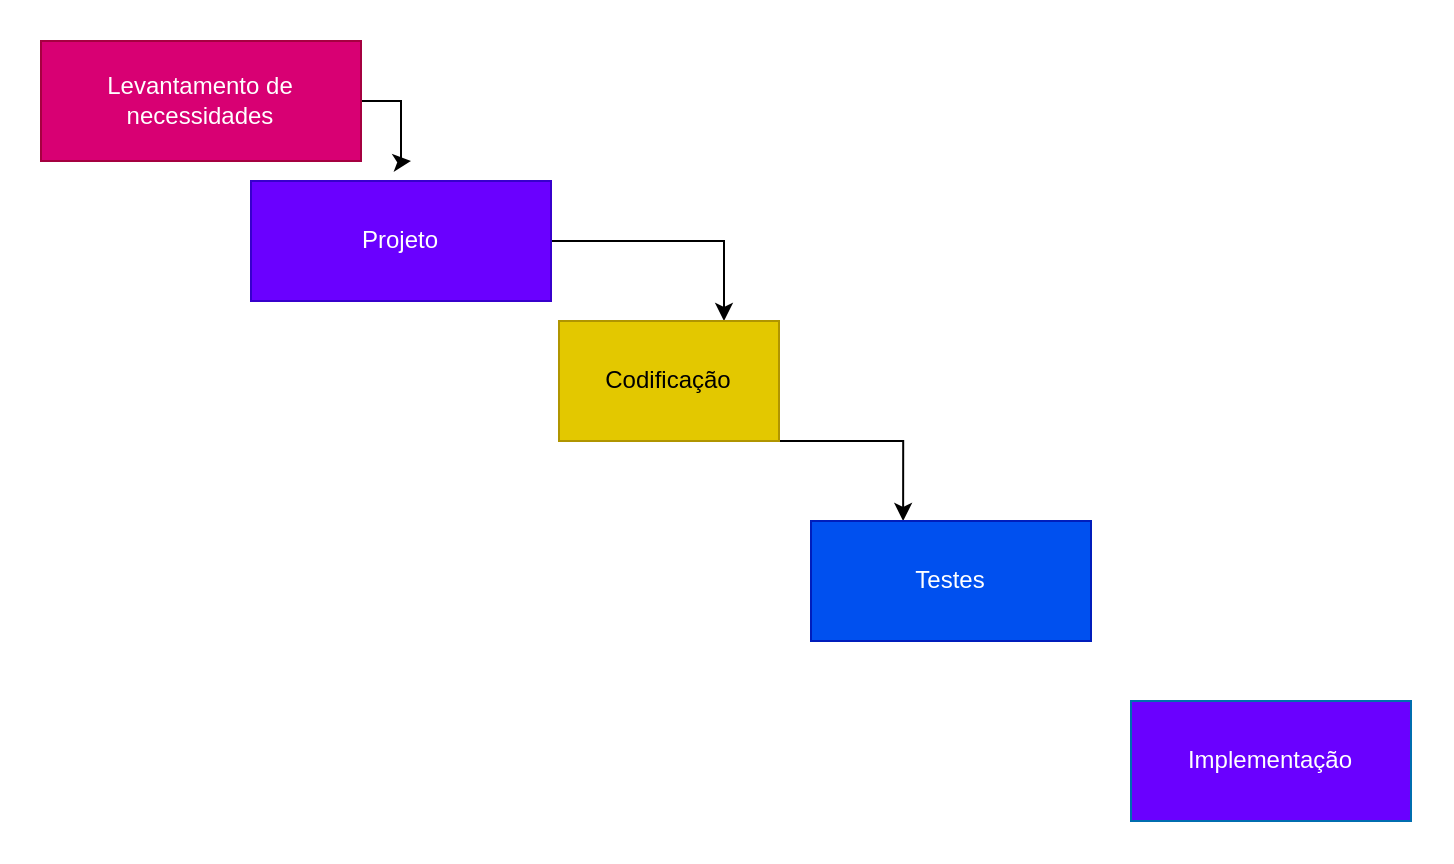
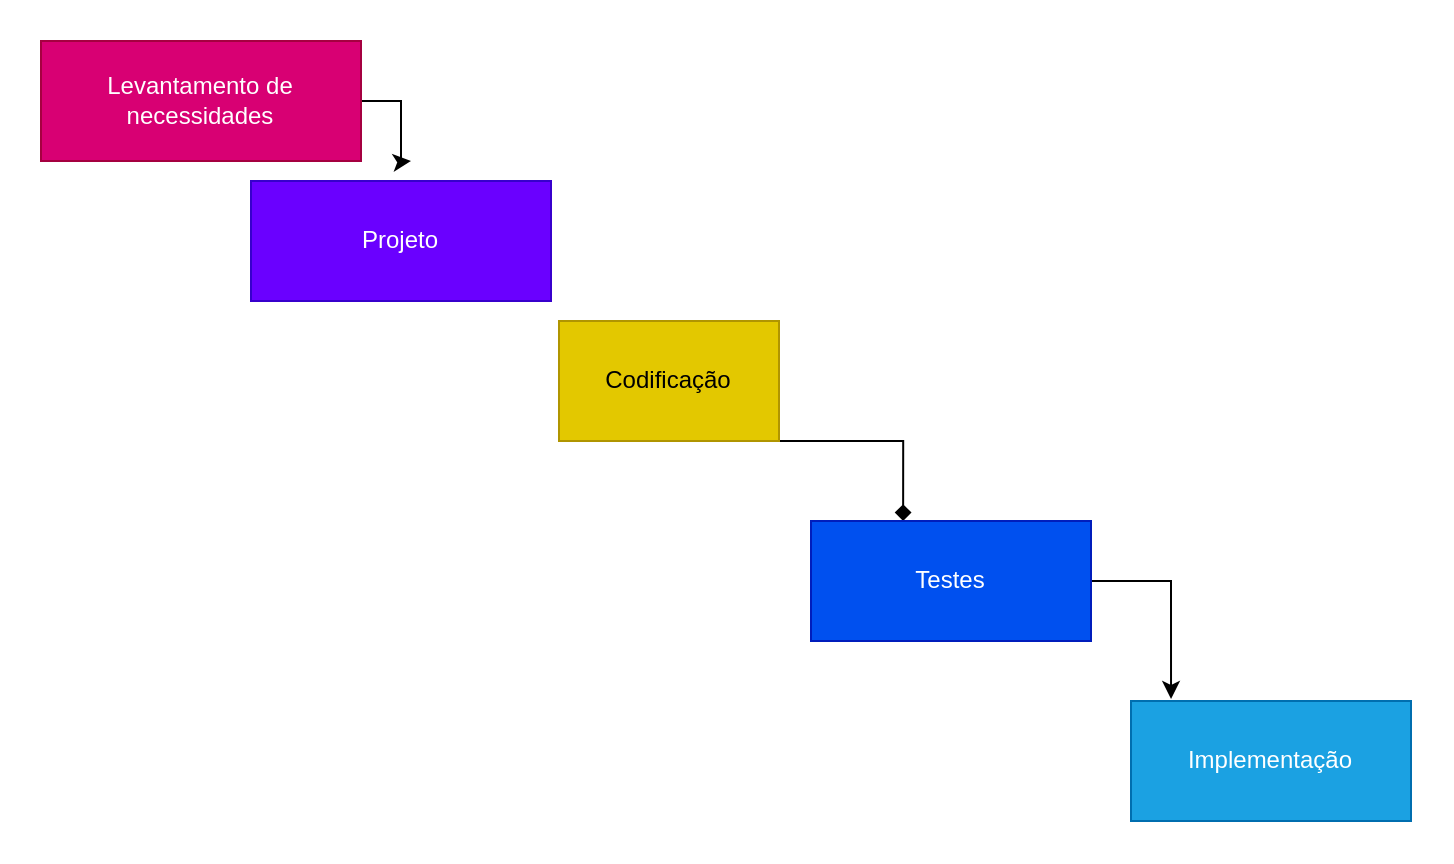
- <mxCell id="4" style="edgeStyle=orthogonalEdgeStyle;rounded=0;orthogonalLoop=1;jettySize=auto;html=1;entryX=0.75;entryY=0;entryDx=0;entryDy=0;" edge="1" parent="1" source="5" target="7"><mxGeometry relative="1" as="geometry"><mxPoint x="355" y="120" as="targetPoint" /></mxGeometry></mxCell>
- <mxCell id="6" style="edgeStyle=orthogonalEdgeStyle;rounded=0;orthogonalLoop=1;jettySize=auto;html=1;entryX=0.329;entryY=0;entryDx=0;entryDy=0;entryPerimeter=0;" edge="1" parent="1" source="7" target="9"><mxGeometry relative="1" as="geometry"><Array as="points"><mxPoint x="451" y="220" /></Array></mxGeometry></mxCell>
+ <mxCell id="6" style="edgeStyle=orthogonalEdgeStyle;rounded=0;orthogonalLoop=1;jettySize=auto;html=1;entryX=0.329;entryY=0;entryDx=0;entryDy=0;entryPerimeter=0;endArrow=diamond;" edge="1" parent="1" source="7" target="9"><mxGeometry relative="1" as="geometry"><Array as="points"><mxPoint x="451" y="220" /></Array></mxGeometry></mxCell>
+ <mxCell id="8" style="edgeStyle=orthogonalEdgeStyle;rounded=0;orthogonalLoop=1;jettySize=auto;html=1;entryX=0.143;entryY=-0.017;entryDx=0;entryDy=0;entryPerimeter=0;" edge="1" parent="1" source="9" target="10"><mxGeometry relative="1" as="geometry"><mxPoint x="565" y="310" as="targetPoint" /></mxGeometry></mxCell>
- <mxCell id="10" value="Implementação" style="rounded=0;whiteSpace=wrap;html=1;fillColor=#6a00ff;fontColor=#ffffff;strokeColor=#006EAF;" vertex="1" parent="1"><mxGeometry x="565" y="350" width="140" height="60" as="geometry" /></mxCell>
+ <mxCell id="10" value="Implementação" style="rounded=0;whiteSpace=wrap;html=1;fillColor=#1ba1e2;fontColor=#ffffff;strokeColor=#006EAF;" vertex="1" parent="1"><mxGeometry x="565" y="350" width="140" height="60" as="geometry" /></mxCell>
